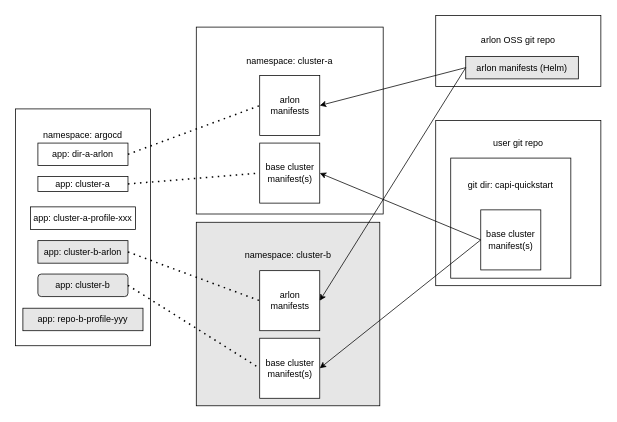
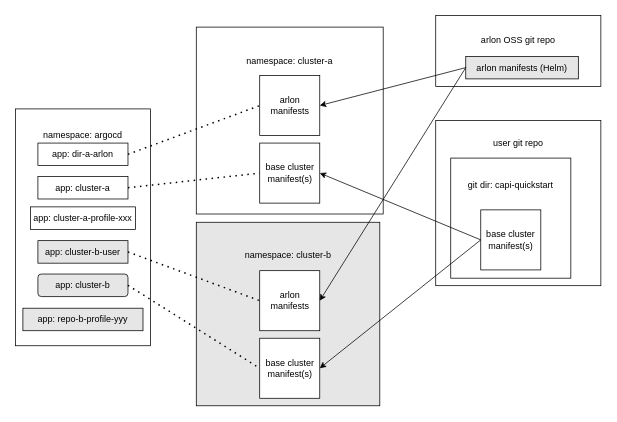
- <mxCell id="14" value="app: cluster-a" style="rounded=0;whiteSpace=wrap;html=1;" parent="1" vertex="1"><mxGeometry x="50" y="234.5" width="120" height="20" as="geometry" /></mxCell>
+ <mxCell id="14" value="app: cluster-a" style="rounded=0;whiteSpace=wrap;html=1;" parent="1" vertex="1"><mxGeometry x="50" y="234.5" width="120" height="30" as="geometry" /></mxCell>
- <mxCell id="17" value="app: cluster-b-arlon" style="rounded=0;whiteSpace=wrap;html=1;fillColor=#E6E6E6;" parent="1" vertex="1"><mxGeometry x="50" y="320" width="120" height="30" as="geometry" /></mxCell>
+ <mxCell id="17" value="app: cluster-b-user" style="rounded=0;whiteSpace=wrap;html=1;fillColor=#E6E6E6;" parent="1" vertex="1"><mxGeometry x="50" y="320" width="120" height="30" as="geometry" /></mxCell>
